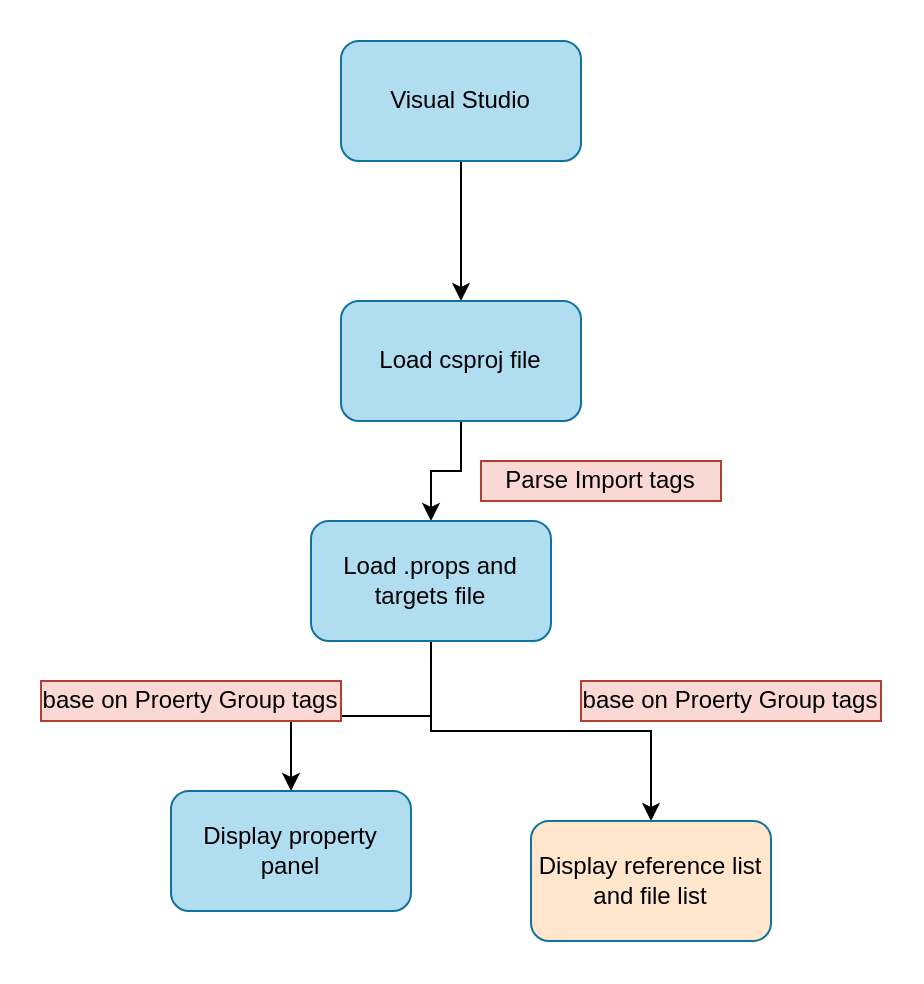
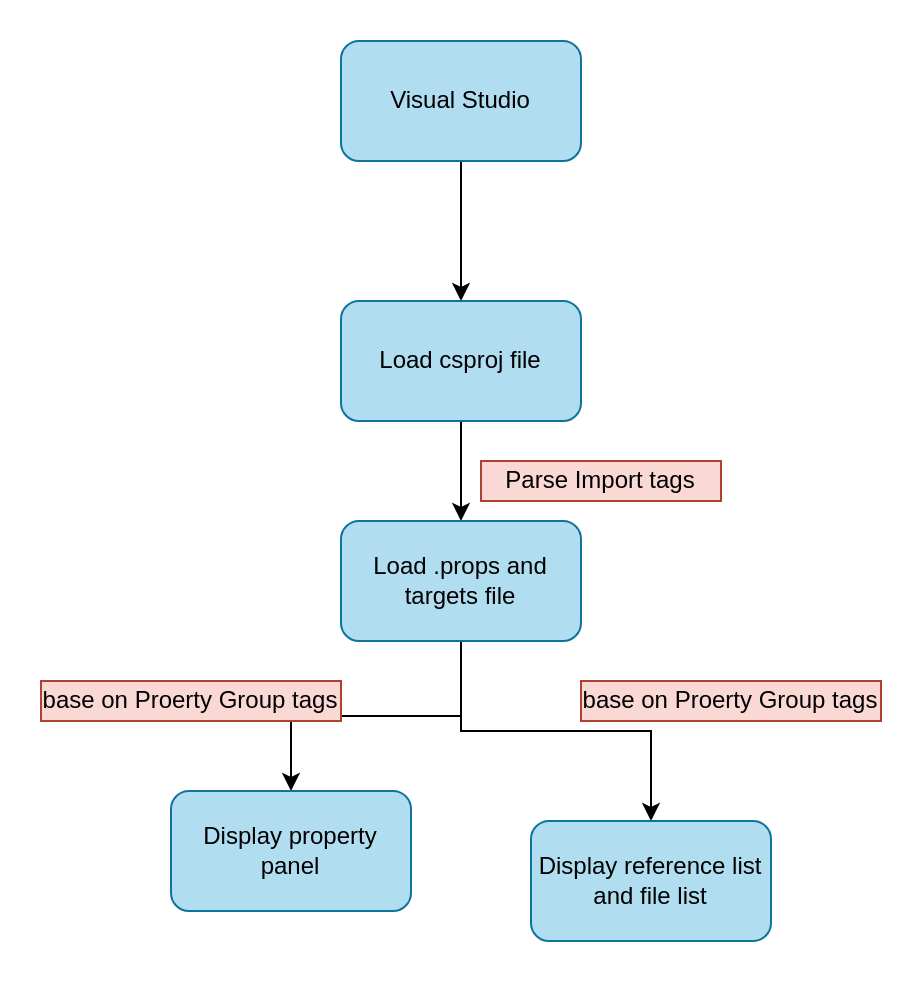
- <mxCell id="8" value="Load .props and targets file" style="whiteSpace=wrap;html=1;rounded=1;fillColor=#b1ddf0;strokeColor=#10739e;" vertex="1" parent="1"><mxGeometry x="155" y="260" width="120" height="60" as="geometry" /></mxCell>
+ <mxCell id="8" value="Load .props and targets file" style="whiteSpace=wrap;html=1;rounded=1;fillColor=#b1ddf0;strokeColor=#10739e;" vertex="1" parent="1"><mxGeometry x="170" y="260" width="120" height="60" as="geometry" /></mxCell>
- <mxCell id="11" value="Display reference list and file list" style="whiteSpace=wrap;html=1;rounded=1;fillColor=#ffe6cc;strokeColor=#10739e;" vertex="1" parent="1"><mxGeometry x="265" y="410" width="120" height="60" as="geometry" /></mxCell>
+ <mxCell id="11" value="Display reference list and file list" style="whiteSpace=wrap;html=1;rounded=1;fillColor=#b1ddf0;strokeColor=#10739e;" vertex="1" parent="1"><mxGeometry x="265" y="410" width="120" height="60" as="geometry" /></mxCell>
